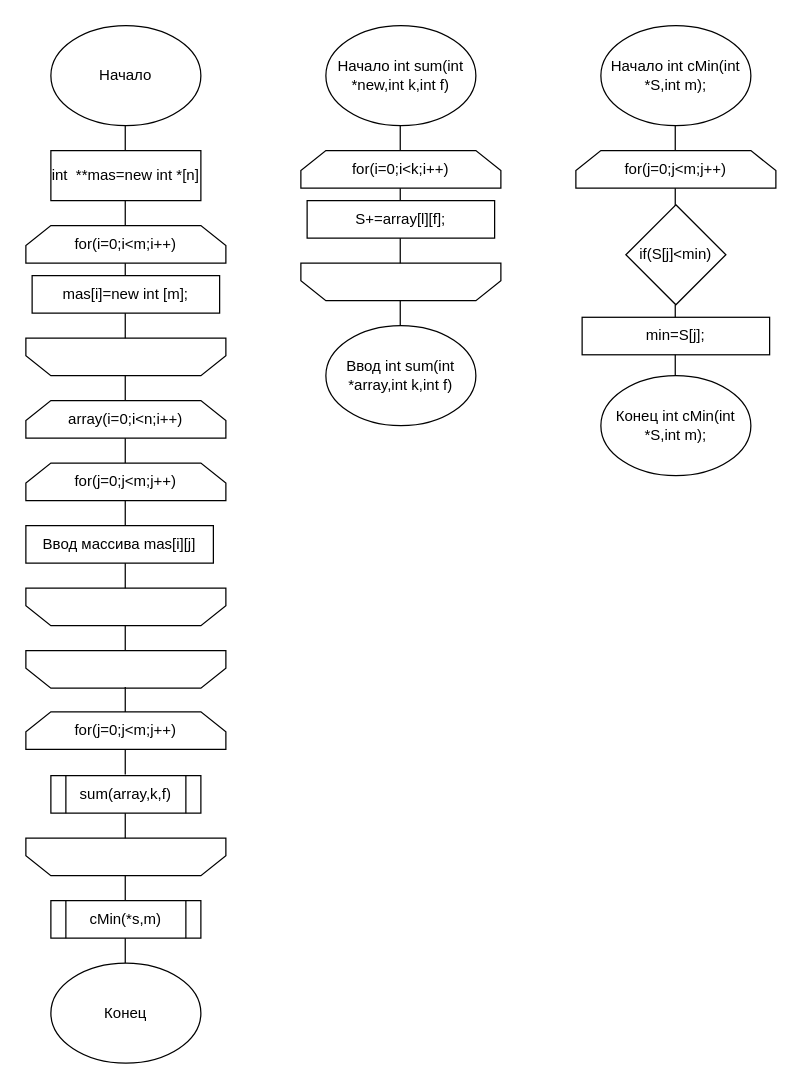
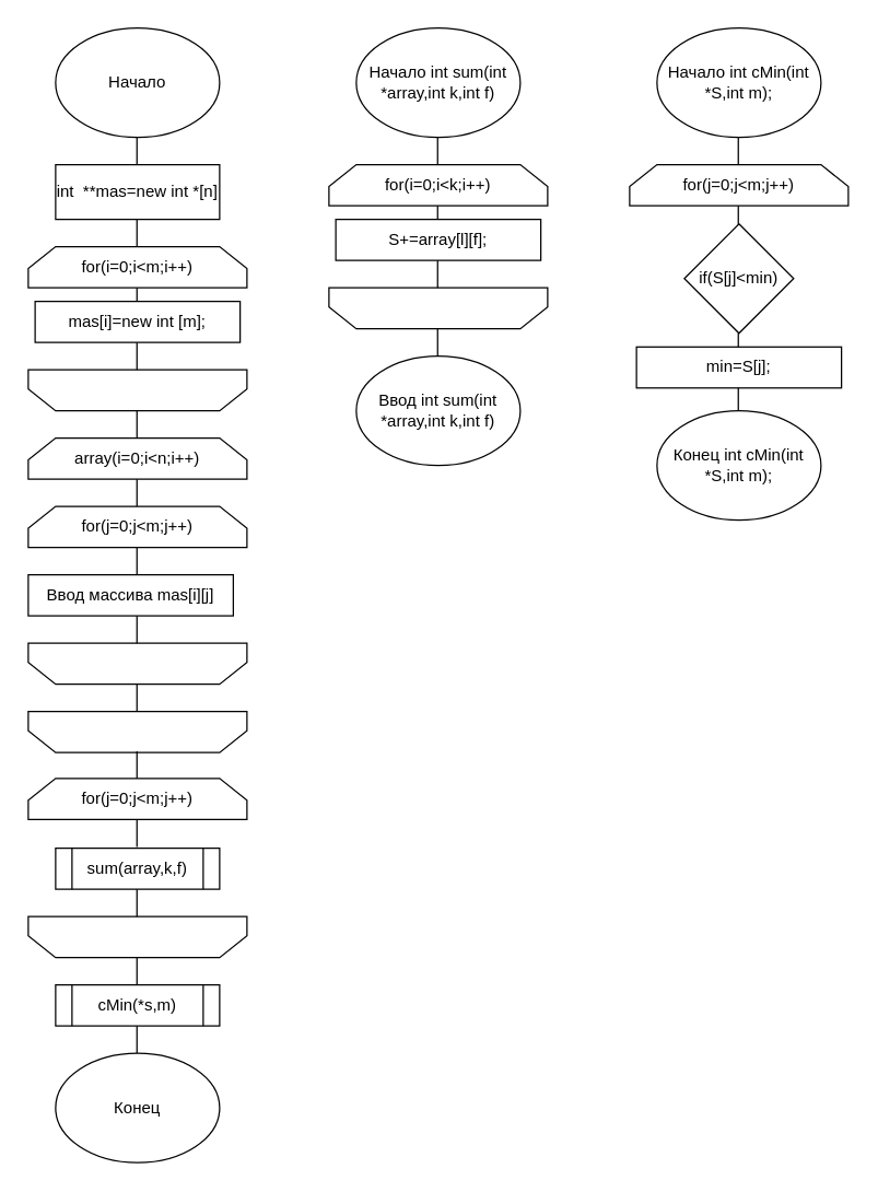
- <mxCell id="31" value="Начало int sum(int *new,int k,int f)" style="ellipse;whiteSpace=wrap;html=1;" vertex="1" parent="1"><mxGeometry x="260" y="20" width="120" height="80" as="geometry" /></mxCell>
+ <mxCell id="31" value="Начало int sum(int *array,int k,int f)" style="ellipse;whiteSpace=wrap;html=1;" vertex="1" parent="1"><mxGeometry x="260" y="20" width="120" height="80" as="geometry" /></mxCell>
